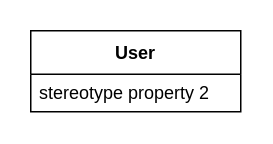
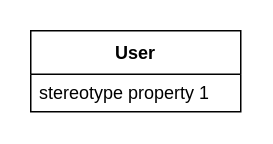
- <mxCell id="3" value="stereotype property 2" style="text;html=1;strokeColor=none;fillColor=none;align=left;verticalAlign=middle;spacingLeft=4;spacingRight=4;overflow=hidden;rotatable=0;points=[[0,0.5],[1,0.5]];portConstraint=eastwest;whiteSpace=wrap;" vertex="1" parent="2"><mxGeometry y="29" width="140" height="25" as="geometry" /></mxCell>
+ <mxCell id="3" value="stereotype property 1" style="text;html=1;strokeColor=none;fillColor=none;align=left;verticalAlign=middle;spacingLeft=4;spacingRight=4;overflow=hidden;rotatable=0;points=[[0,0.5],[1,0.5]];portConstraint=eastwest;whiteSpace=wrap;" vertex="1" parent="2"><mxGeometry y="29" width="140" height="25" as="geometry" /></mxCell>
